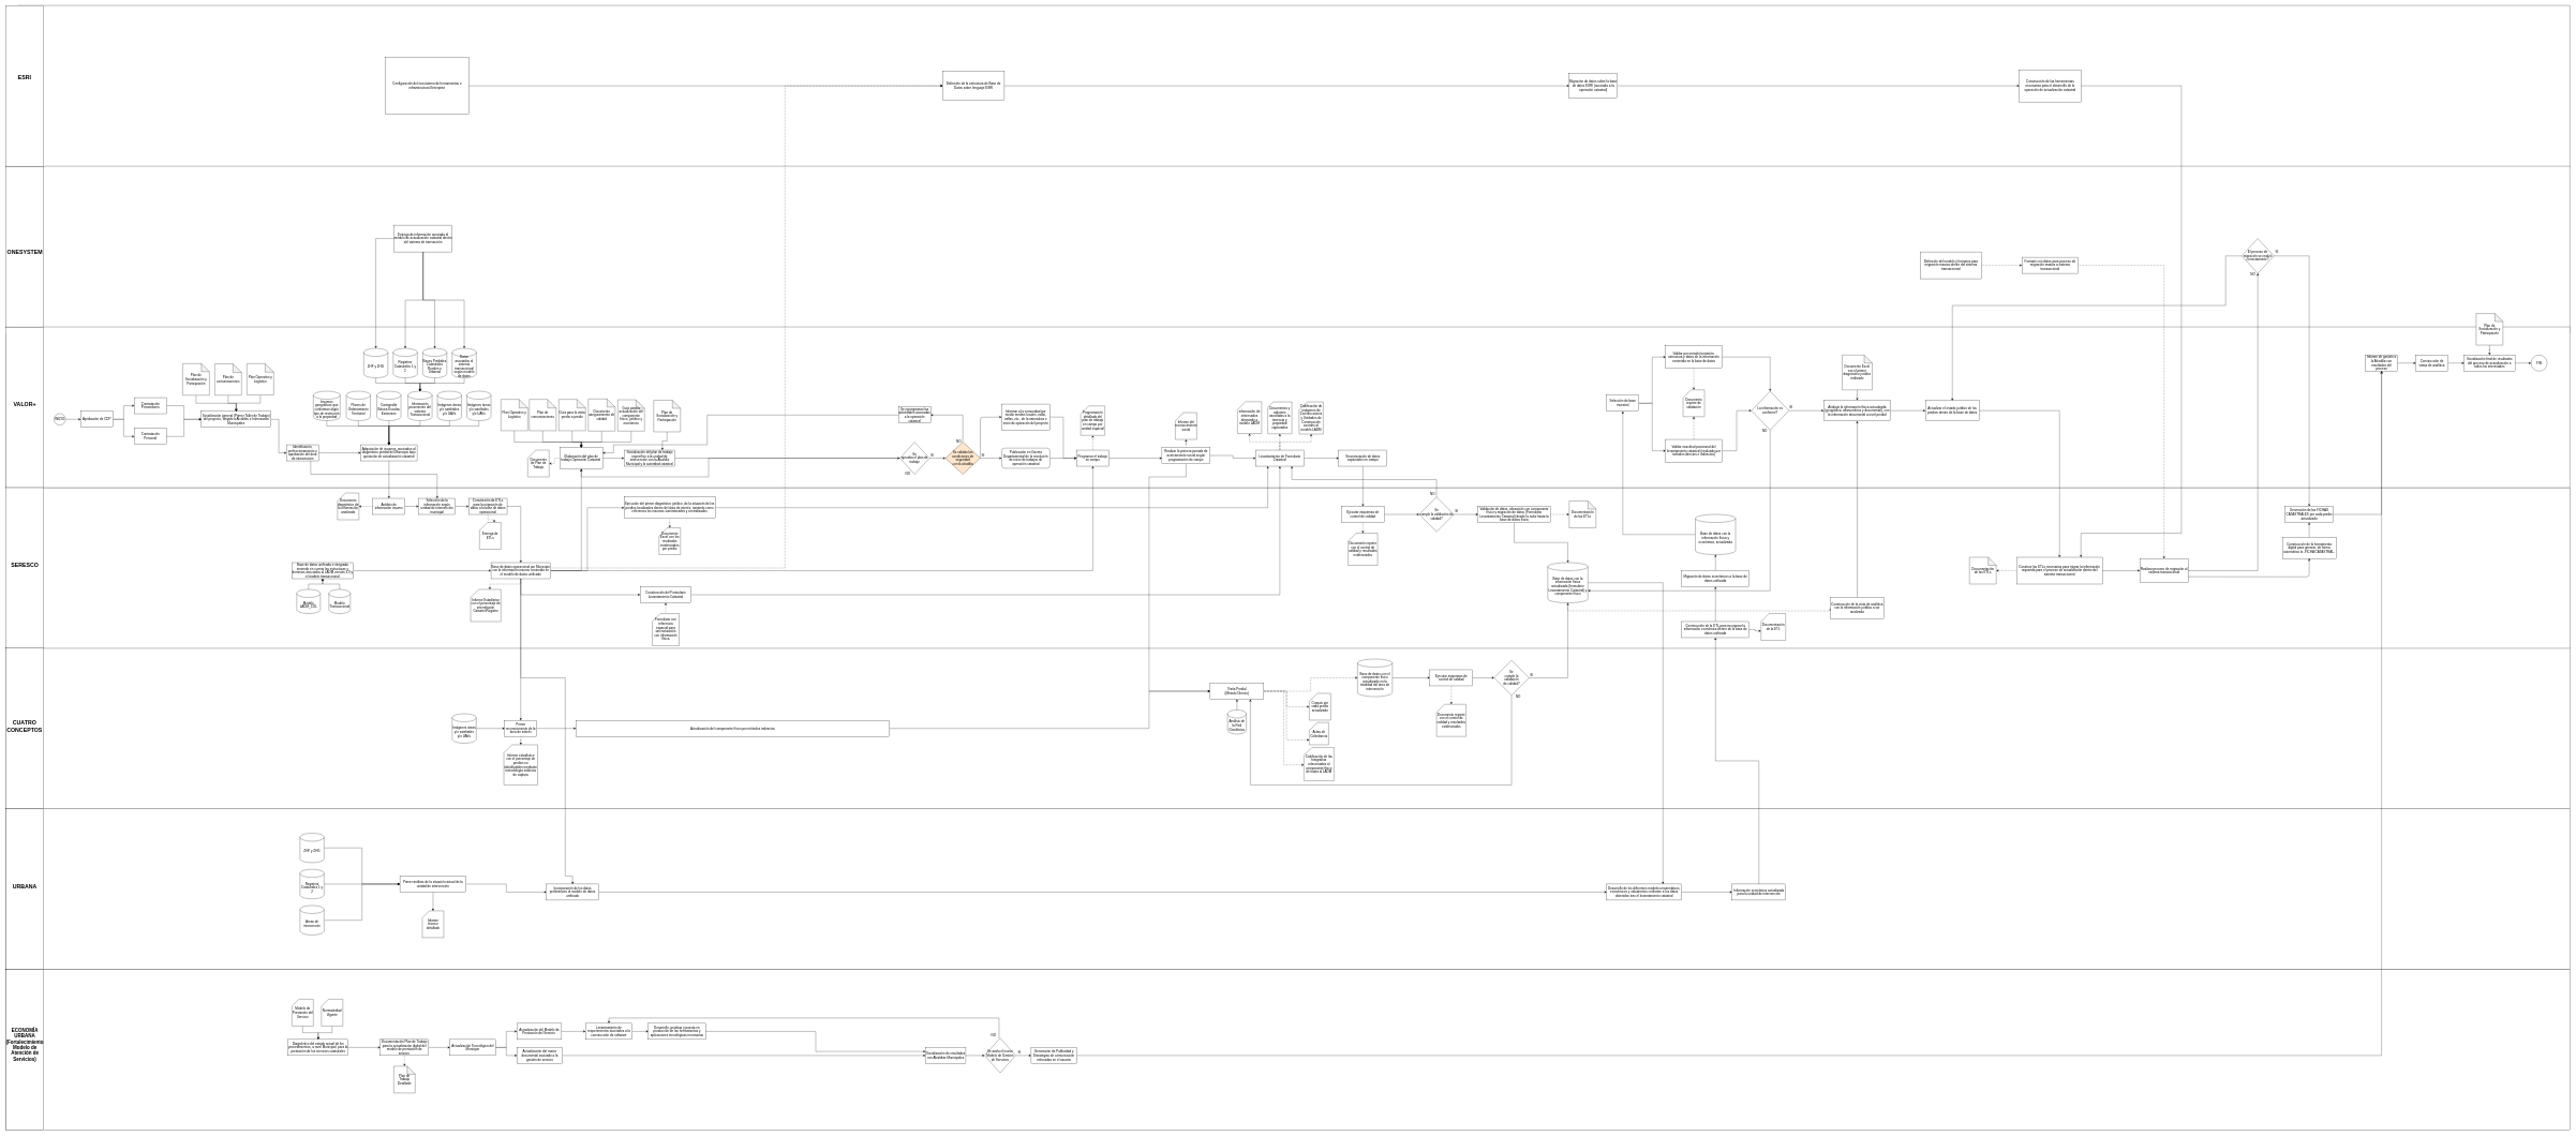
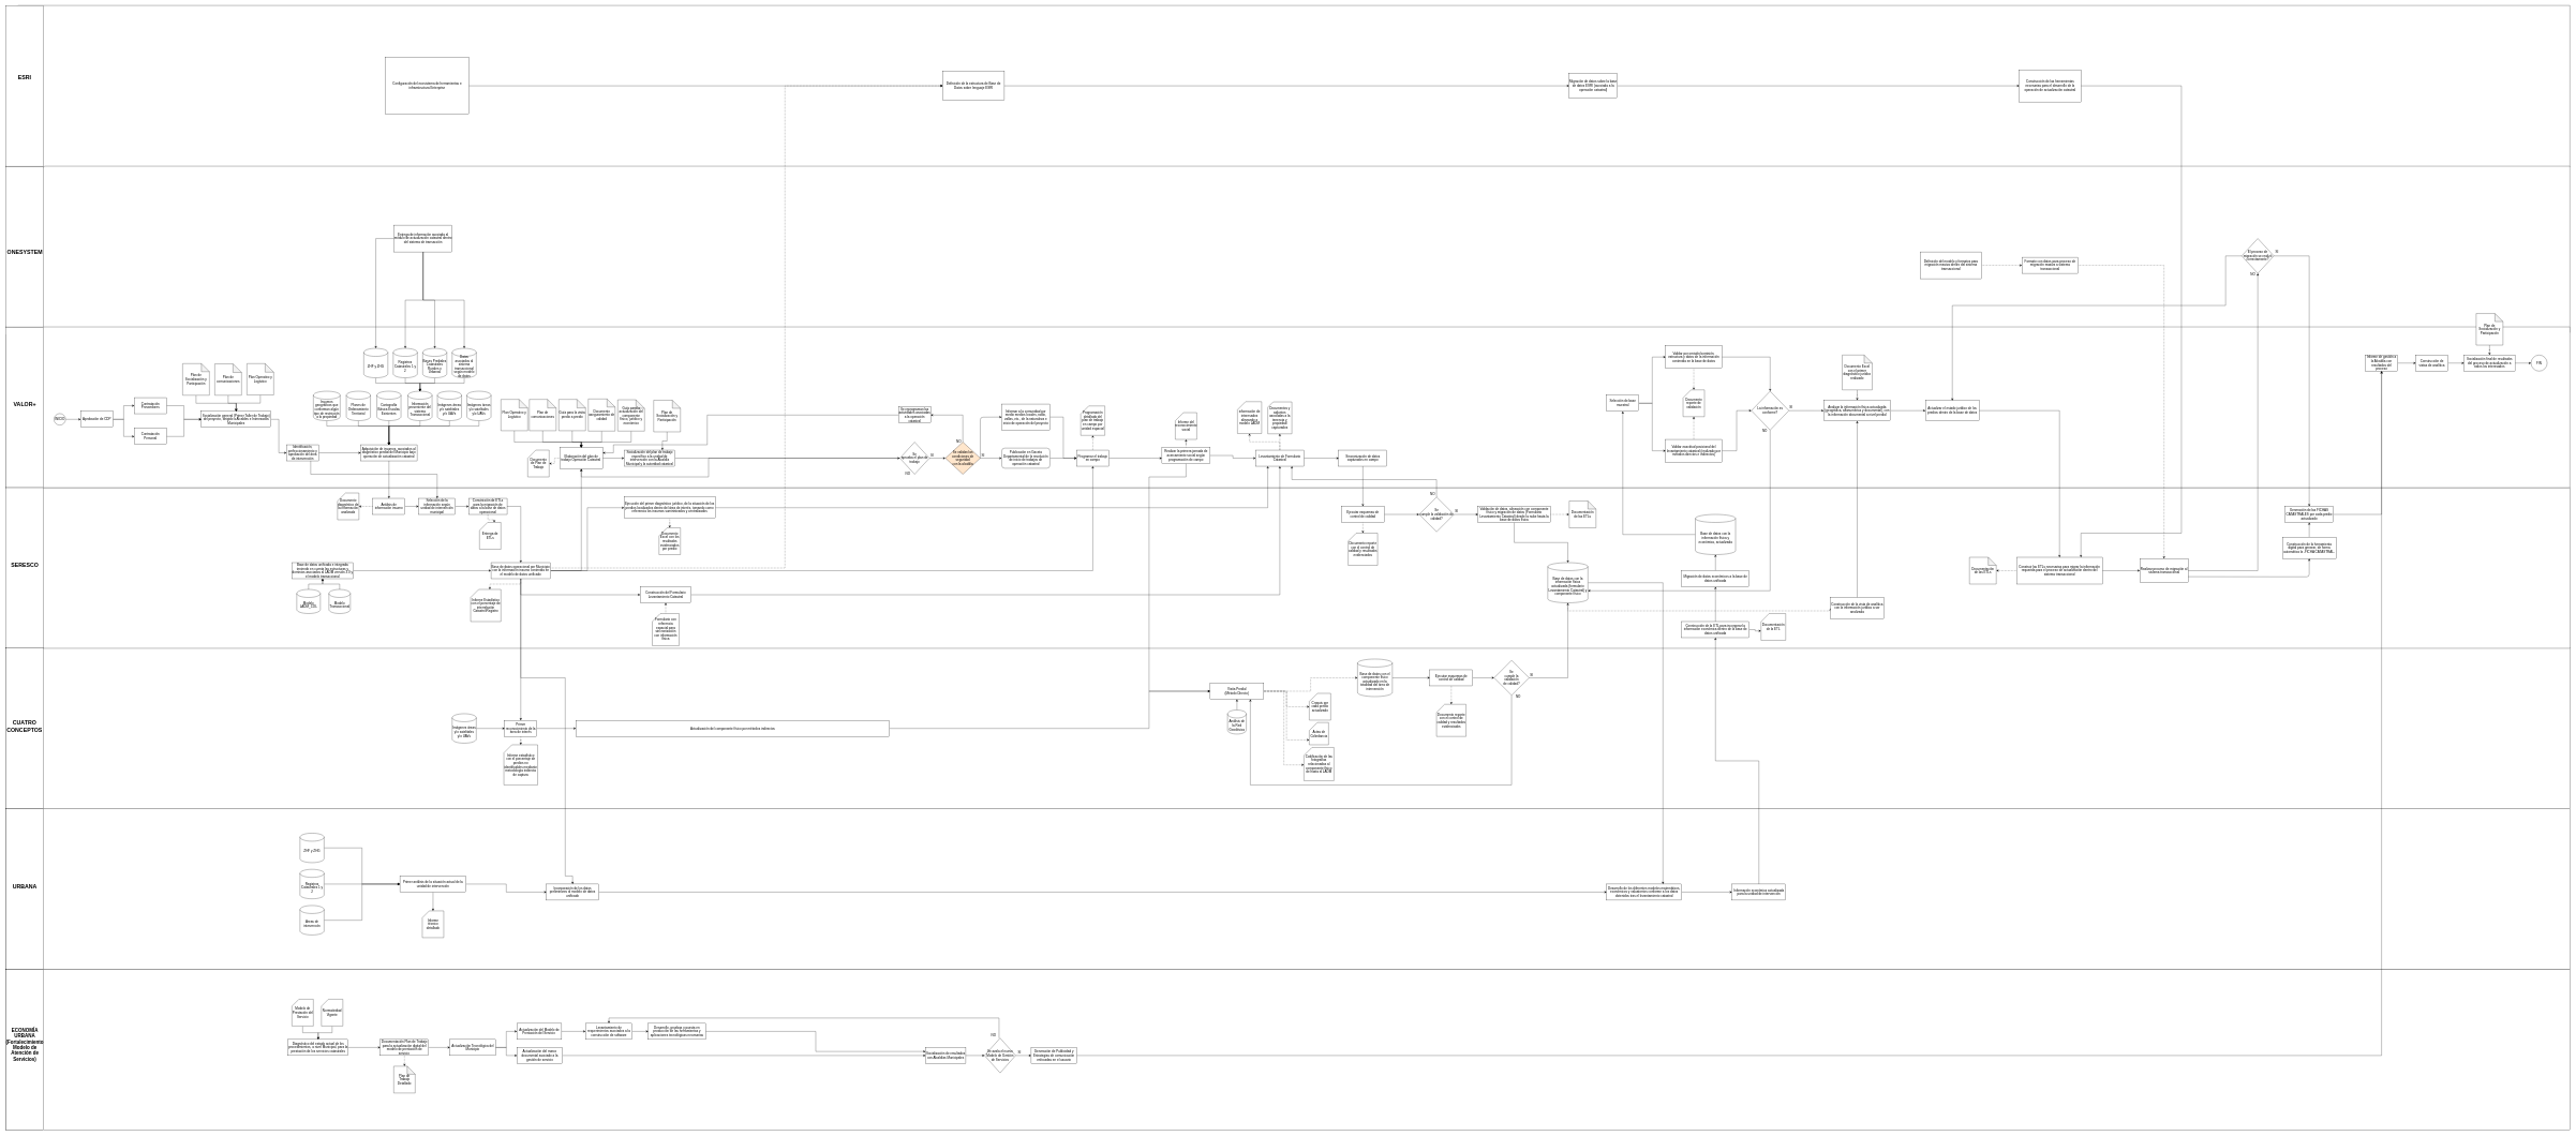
- <mxCell id="230" value="Codificación de imágenes de Construcciones y Unidades de Construcción acordes al modelo LADM" style="shape=card;whiteSpace=wrap;html=1;" parent="1" vertex="1"><mxGeometry x="4847" y="1500" width="90" height="120" as="geometry" /></mxCell>
- <mxCell id="116" style="edgeStyle=orthogonalEdgeStyle;rounded=0;orthogonalLoop=1;jettySize=auto;html=1;dashed=1;" parent="1" source="117" target="230" edge="1"><mxGeometry relative="1" as="geometry" /></mxCell>
